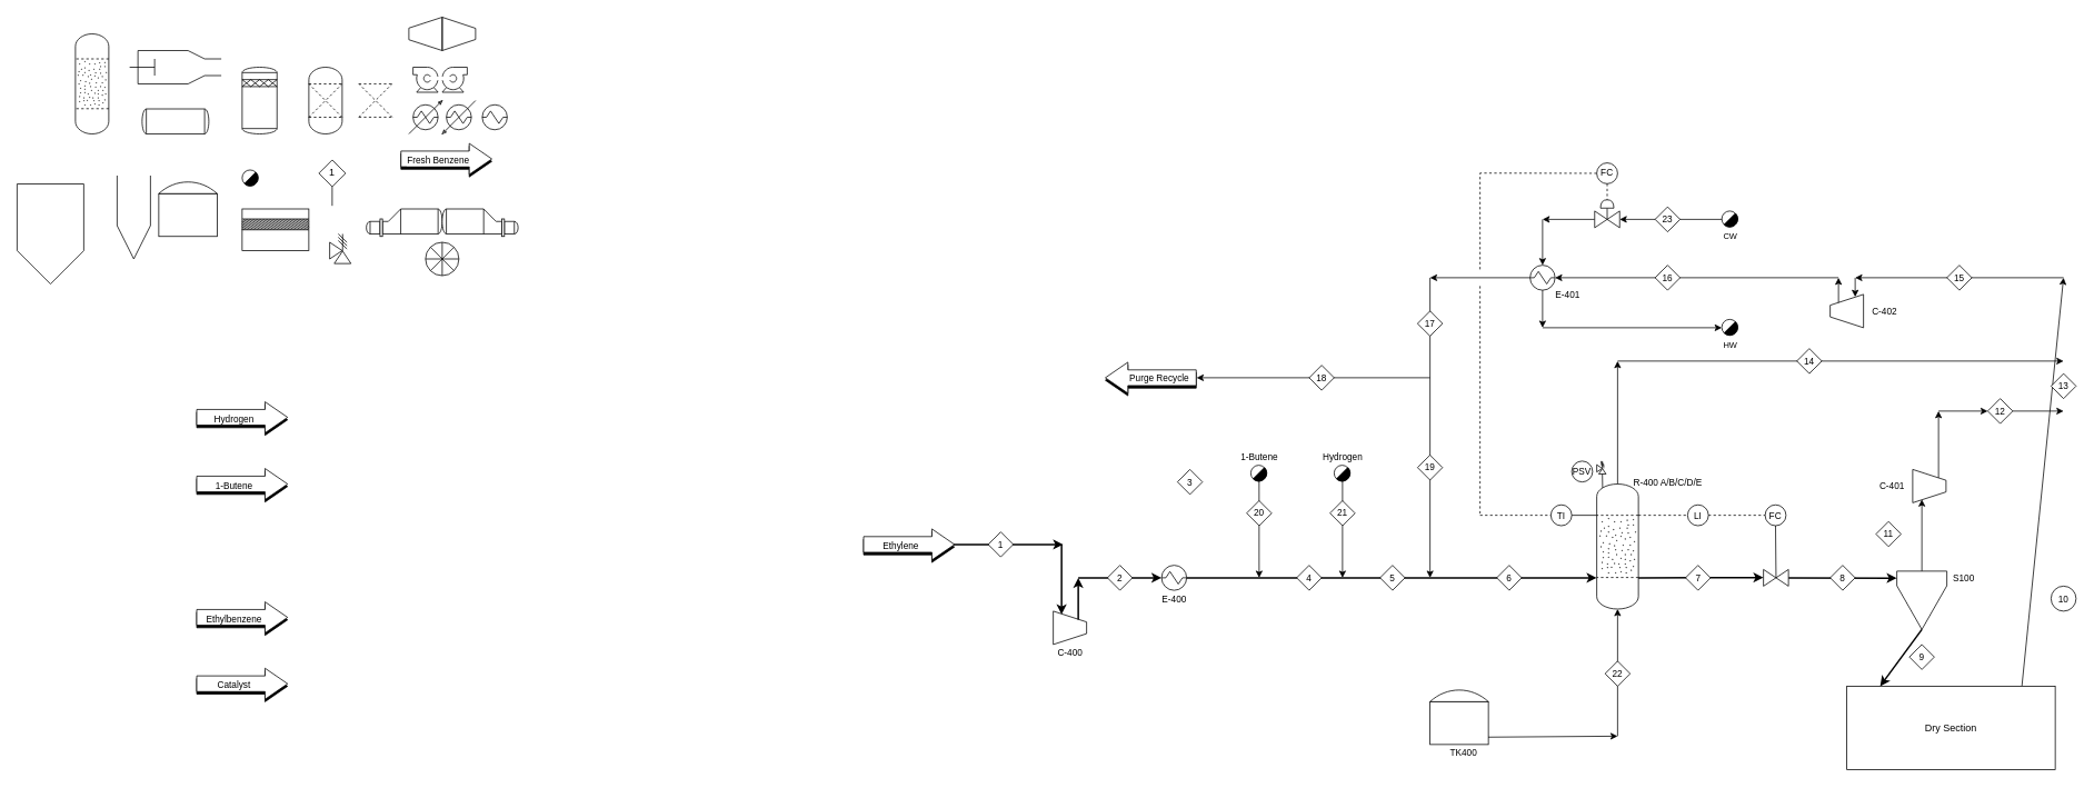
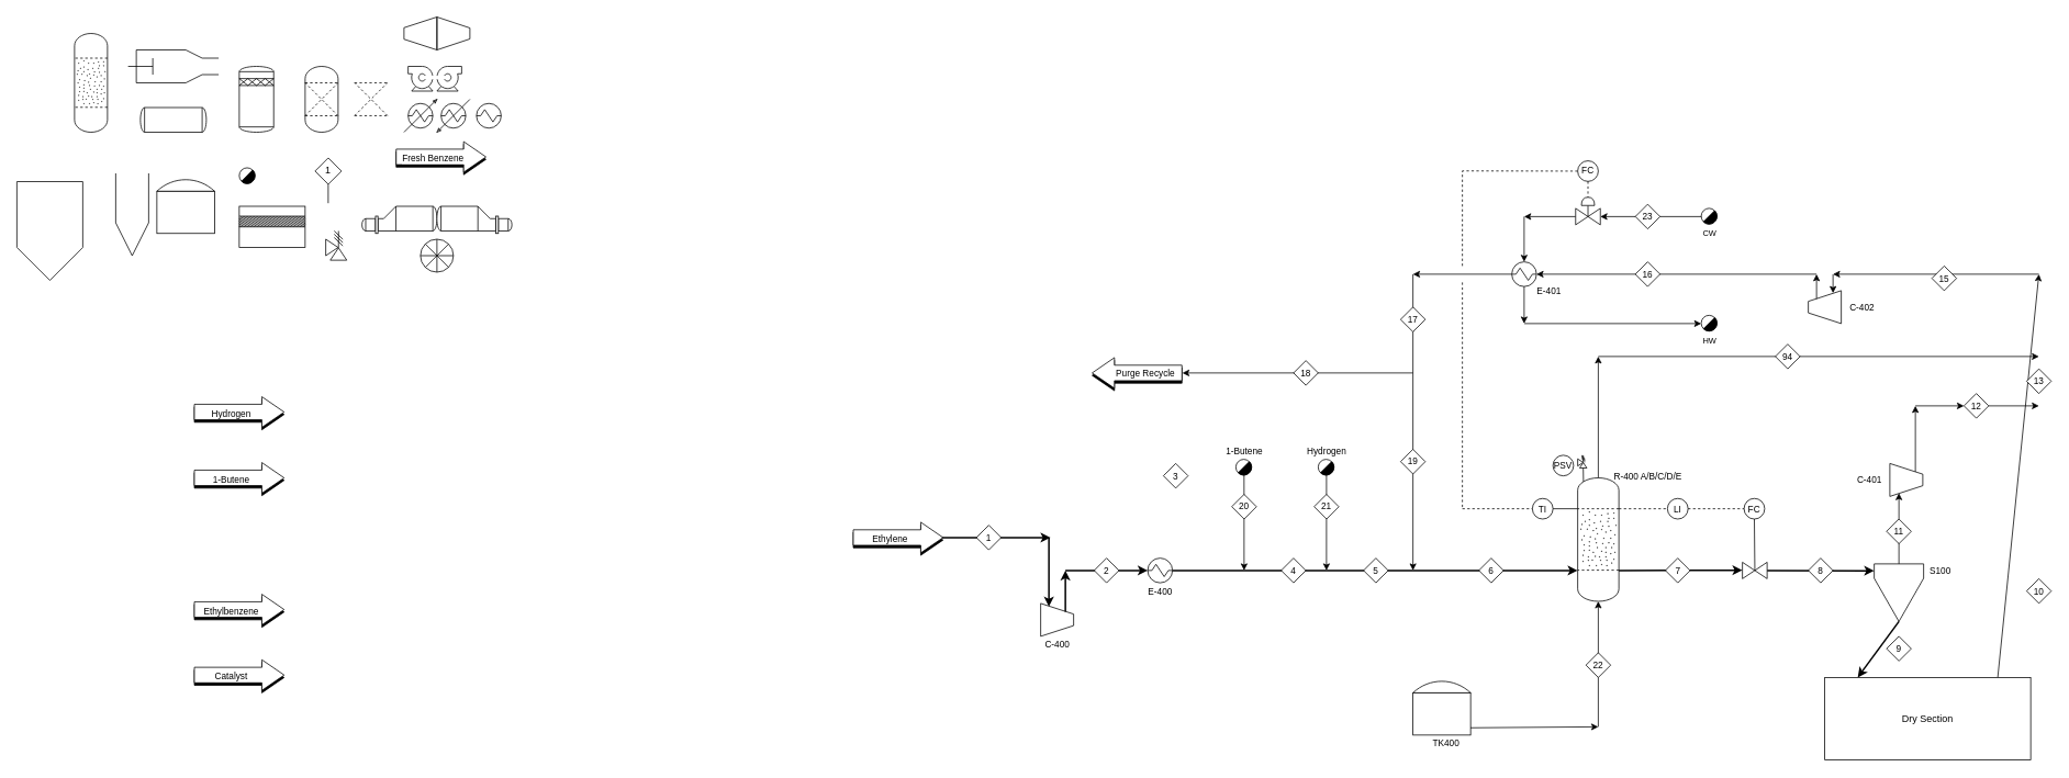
- <mxCell id="377" value="15" style="rhombus;whiteSpace=wrap;html=1;fontSize=11;" vertex="1" parent="1"><mxGeometry x="2335" y="317.5" width="30" height="30" as="geometry" /></mxCell>
+ <mxCell id="377" value="15" style="rhombus;whiteSpace=wrap;html=1;fontSize=11;" vertex="1" parent="1"><mxGeometry x="2345" y="322.5" width="30" height="30" as="geometry" /></mxCell>
- <mxCell id="371" value="14" style="rhombus;whiteSpace=wrap;html=1;fontSize=11;" vertex="1" parent="1"><mxGeometry x="2155" y="417.5" width="30" height="30" as="geometry" /></mxCell>
+ <mxCell id="371" value="94" style="rhombus;whiteSpace=wrap;html=1;fontSize=11;" vertex="1" parent="1"><mxGeometry x="2155" y="417.5" width="30" height="30" as="geometry" /></mxCell>
- <mxCell id="369" value="11" style="rhombus;whiteSpace=wrap;html=1;fontSize=11;" vertex="1" parent="1"><mxGeometry x="2250" y="625" width="30" height="30" as="geometry" /></mxCell>
+ <mxCell id="369" value="11" style="rhombus;whiteSpace=wrap;html=1;fontSize=11;" vertex="1" parent="1"><mxGeometry x="2290" y="630" width="30" height="30" as="geometry" /></mxCell>
- <mxCell id="374" value="10" style="ellipse;whiteSpace=wrap;html=1;fontSize=11;" vertex="1" parent="1"><mxGeometry x="2460" y="702.5" width="30" height="30" as="geometry" /></mxCell>
+ <mxCell id="374" value="10" style="rhombus;whiteSpace=wrap;html=1;fontSize=11;" vertex="1" parent="1"><mxGeometry x="2460" y="702.5" width="30" height="30" as="geometry" /></mxCell>
